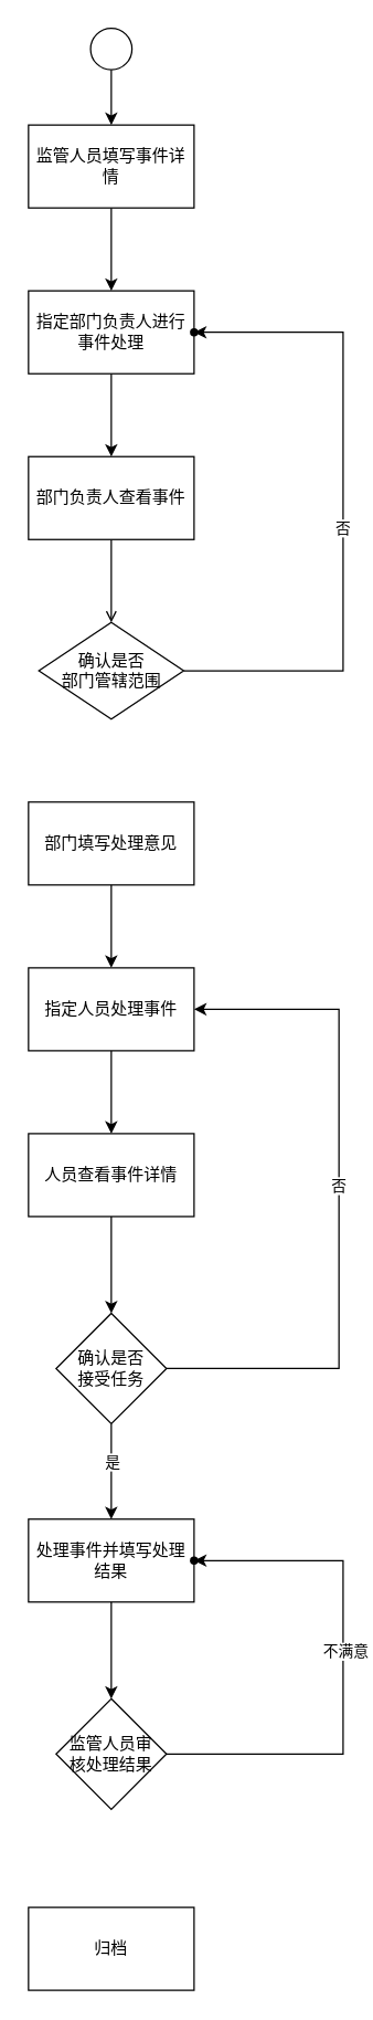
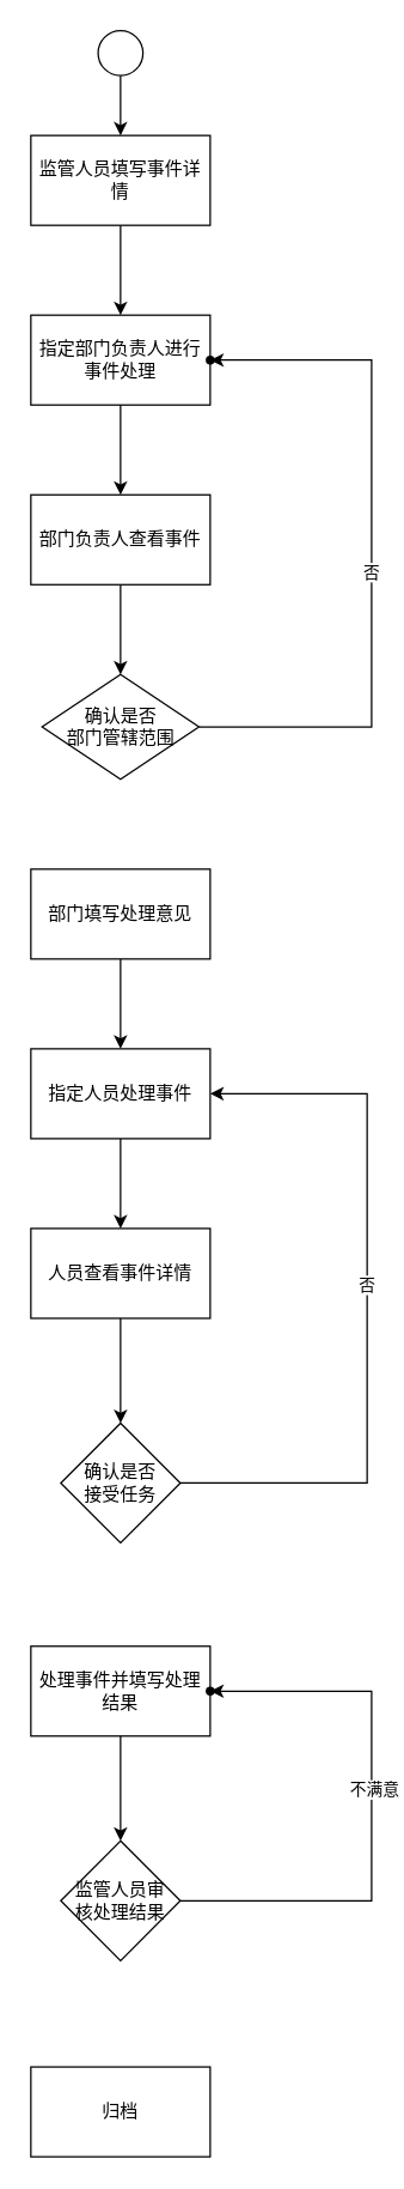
- <mxCell id="8" value="" style="edgeStyle=orthogonalEdgeStyle;rounded=0;orthogonalLoop=1;jettySize=auto;html=1;endArrow=open;" parent="1" source="9" target="12" edge="1"><mxGeometry relative="1" as="geometry" /></mxCell>
+ <mxCell id="8" value="" style="edgeStyle=orthogonalEdgeStyle;rounded=0;orthogonalLoop=1;jettySize=auto;html=1;" parent="1" source="9" target="12" edge="1"><mxGeometry relative="1" as="geometry" /></mxCell>
- <mxCell id="21" value="" style="edgeStyle=orthogonalEdgeStyle;rounded=0;orthogonalLoop=1;jettySize=auto;html=1;endArrow=classic;endFill=1;" parent="1" source="23" target="25" edge="1"><mxGeometry relative="1" as="geometry" /></mxCell>
- <mxCell id="22" value="是" style="edgeLabel;html=1;align=center;verticalAlign=middle;resizable=0;points=[];" parent="21" vertex="1" connectable="0"><mxGeometry x="-0.207" relative="1" as="geometry"><mxPoint as="offset" /></mxGeometry></mxCell>
